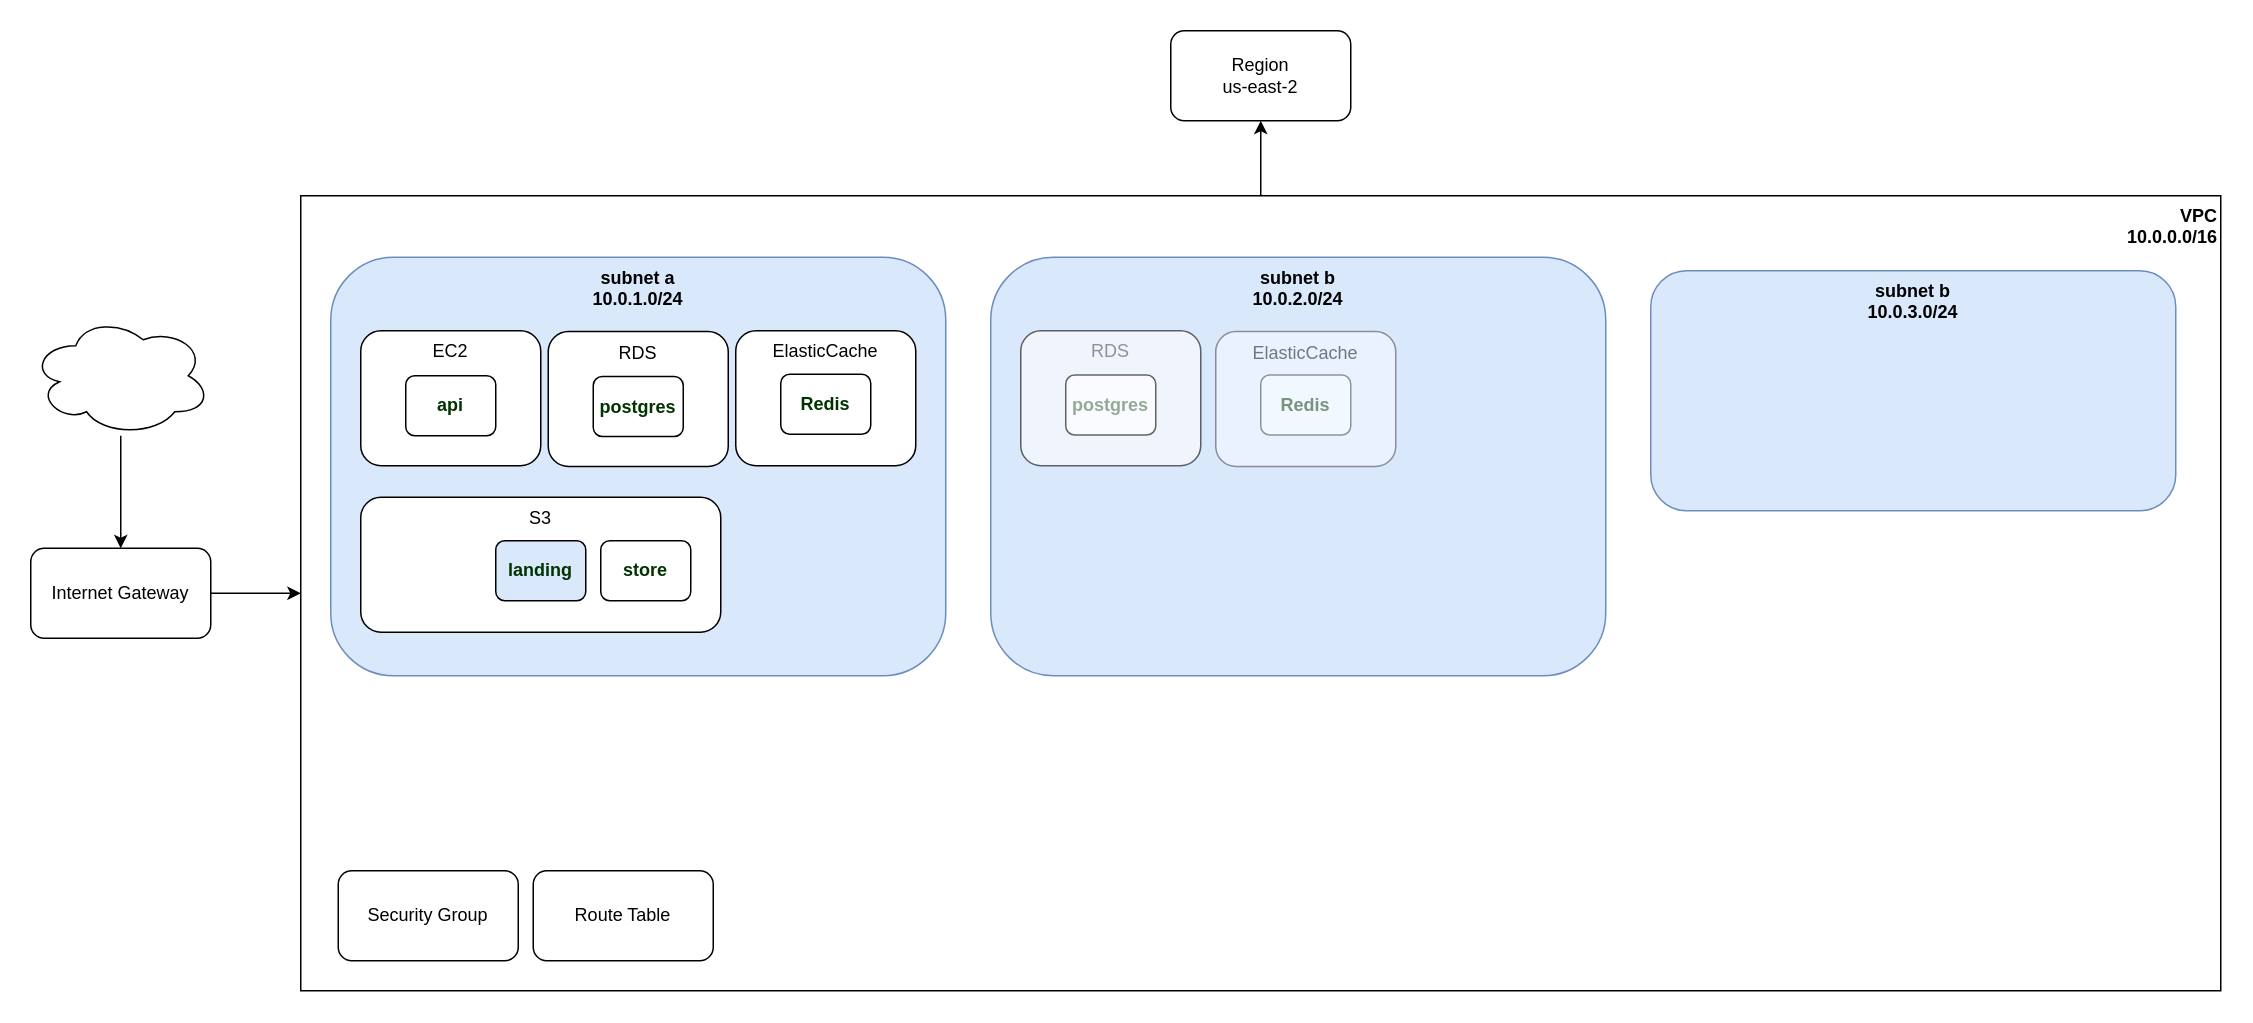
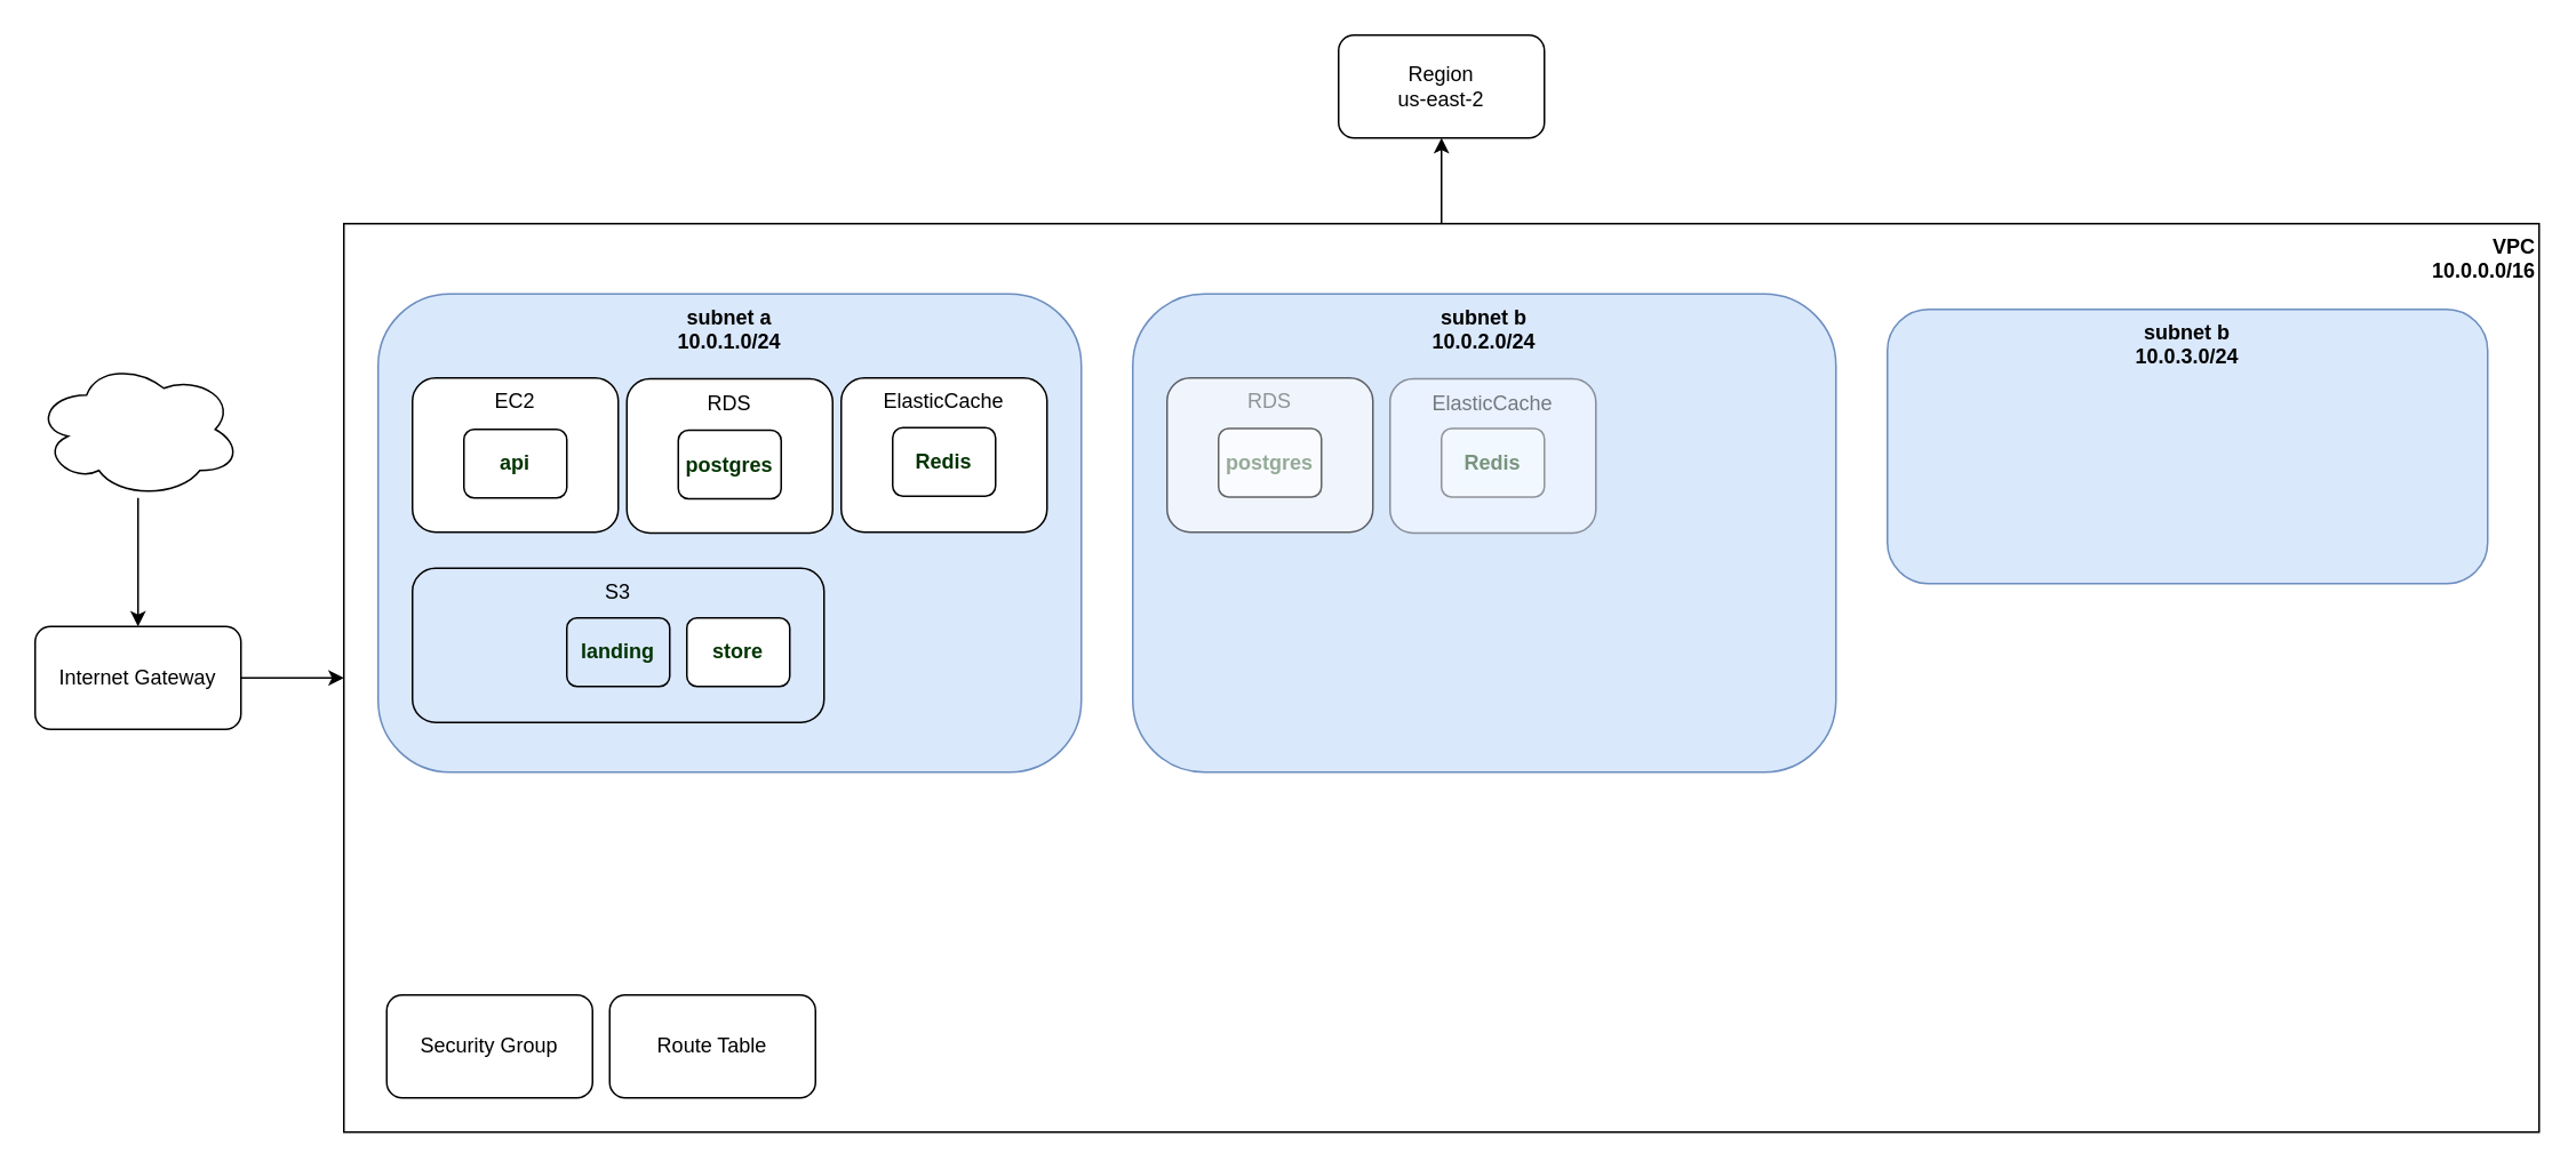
- <mxCell id="18" value="S3" style="rounded=1;whiteSpace=wrap;html=1;verticalAlign=top;" vertex="1" parent="1"><mxGeometry x="240" y="331" width="240" height="90" as="geometry" /></mxCell>
+ <mxCell id="18" value="S3" style="rounded=1;whiteSpace=wrap;html=1;verticalAlign=top;fillColor=#dae8fc;" vertex="1" parent="1"><mxGeometry x="240" y="331" width="240" height="90" as="geometry" /></mxCell>
